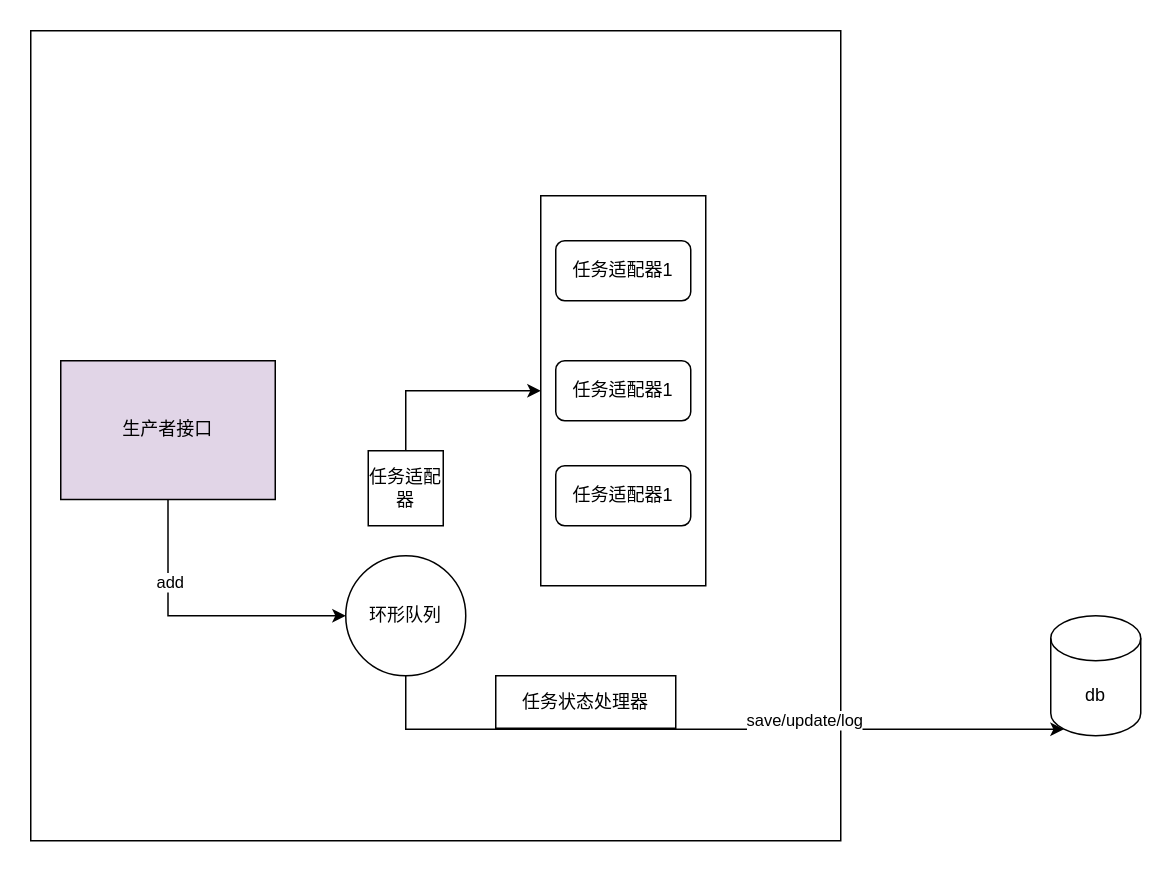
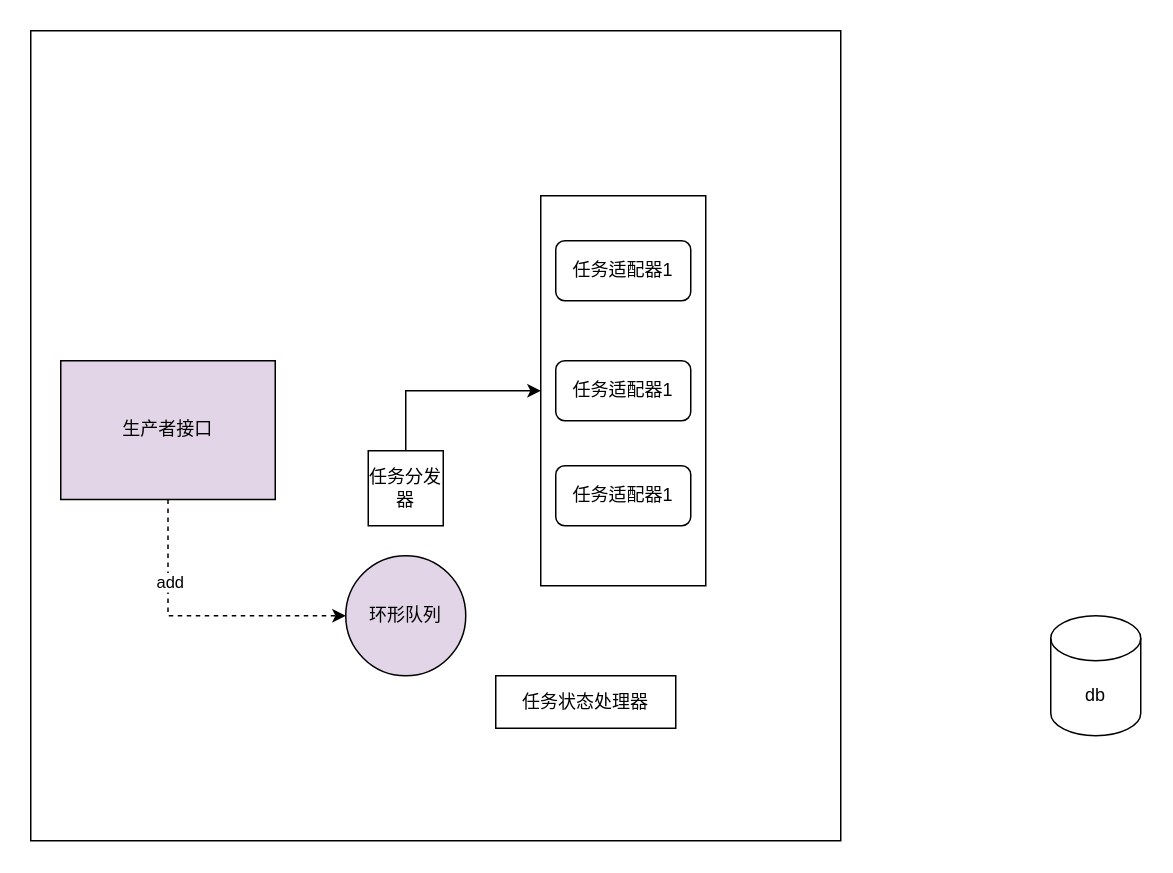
- <mxCell id="16" value="任务适配器" style="whiteSpace=wrap;html=1;aspect=fixed;" vertex="1" parent="1"><mxGeometry x="245" y="300" width="50" height="50" as="geometry" /></mxCell>
+ <mxCell id="16" value="任务分发器" style="whiteSpace=wrap;html=1;aspect=fixed;" vertex="1" parent="1"><mxGeometry x="245" y="300" width="50" height="50" as="geometry" /></mxCell>
- <mxCell id="4" style="edgeStyle=orthogonalEdgeStyle;rounded=0;orthogonalLoop=1;jettySize=auto;html=1;exitX=0.5;exitY=1;exitDx=0;exitDy=0;entryX=0;entryY=0.5;entryDx=0;entryDy=0;" edge="1" parent="1" source="6" target="10"><mxGeometry relative="1" as="geometry" /></mxCell>
+ <mxCell id="4" style="edgeStyle=orthogonalEdgeStyle;rounded=0;orthogonalLoop=1;jettySize=auto;html=1;exitX=0.5;exitY=1;exitDx=0;exitDy=0;entryX=0;entryY=0.5;entryDx=0;entryDy=0;dashed=1;" edge="1" parent="1" source="6" target="10"><mxGeometry relative="1" as="geometry" /></mxCell>
- <mxCell id="10" value="环形队列" style="ellipse;whiteSpace=wrap;html=1;aspect=fixed;" vertex="1" parent="1"><mxGeometry x="230" y="370" width="80" height="80" as="geometry" /></mxCell>
+ <mxCell id="10" value="环形队列" style="ellipse;whiteSpace=wrap;html=1;aspect=fixed;fillColor=#e1d5e7;" vertex="1" parent="1"><mxGeometry x="230" y="370" width="80" height="80" as="geometry" /></mxCell>
- <mxCell id="7" style="edgeStyle=orthogonalEdgeStyle;rounded=0;orthogonalLoop=1;jettySize=auto;html=1;exitX=0.5;exitY=1;exitDx=0;exitDy=0;entryX=0.145;entryY=1;entryDx=0;entryDy=-4.35;entryPerimeter=0;" edge="1" parent="1" source="10" target="11"><mxGeometry relative="1" as="geometry" /></mxCell>
- <mxCell id="8" value="save/update/log" style="edgeLabel;html=1;align=center;verticalAlign=middle;resizable=0;points=[];" vertex="1" connectable="0" parent="7"><mxGeometry x="0.067" y="-2" relative="1" as="geometry"><mxPoint x="48" y="-8" as="offset" /></mxGeometry></mxCell>
